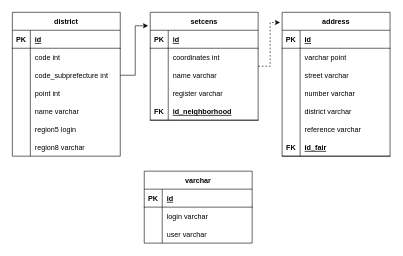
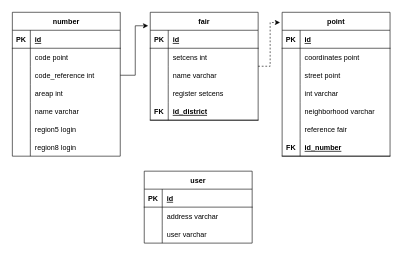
- <mxCell id="41" value="district" style="shape=table;startSize=30;container=1;collapsible=1;childLayout=tableLayout;fixedRows=1;rowLines=0;fontStyle=1;align=center;resizeLast=1;" parent="1" vertex="1"><mxGeometry x="20" y="20" width="180" height="240" as="geometry" /></mxCell>
+ <mxCell id="41" value="number" style="shape=table;startSize=30;container=1;collapsible=1;childLayout=tableLayout;fixedRows=1;rowLines=0;fontStyle=1;align=center;resizeLast=1;" parent="1" vertex="1"><mxGeometry x="20" y="20" width="180" height="240" as="geometry" /></mxCell>
- <mxCell id="3" value="setcens" style="shape=table;startSize=30;container=1;collapsible=1;childLayout=tableLayout;fixedRows=1;rowLines=0;fontStyle=1;align=center;resizeLast=1;" parent="1" vertex="1"><mxGeometry x="250" y="20" width="180" height="180" as="geometry" /></mxCell>
+ <mxCell id="3" value="fair" style="shape=table;startSize=30;container=1;collapsible=1;childLayout=tableLayout;fixedRows=1;rowLines=0;fontStyle=1;align=center;resizeLast=1;" parent="1" vertex="1"><mxGeometry x="250" y="20" width="180" height="180" as="geometry" /></mxCell>
- <mxCell id="19" value="address" style="shape=table;startSize=30;container=1;collapsible=1;childLayout=tableLayout;fixedRows=1;rowLines=0;fontStyle=1;align=center;resizeLast=1;" parent="1" vertex="1"><mxGeometry x="470" y="20" width="180" height="240" as="geometry" /></mxCell>
+ <mxCell id="19" value="point" style="shape=table;startSize=30;container=1;collapsible=1;childLayout=tableLayout;fixedRows=1;rowLines=0;fontStyle=1;align=center;resizeLast=1;" parent="1" vertex="1"><mxGeometry x="470" y="20" width="180" height="240" as="geometry" /></mxCell>
- <mxCell id="47" value="code int" style="shape=partialRectangle;connectable=0;fillColor=none;top=0;left=0;bottom=0;right=0;align=left;spacingLeft=6;overflow=hidden;" parent="45" vertex="1"><mxGeometry x="30" width="150" height="30" as="geometry"><mxRectangle width="150" height="30" as="alternateBounds" /></mxGeometry></mxCell>
+ <mxCell id="47" value="code point" style="shape=partialRectangle;connectable=0;fillColor=none;top=0;left=0;bottom=0;right=0;align=left;spacingLeft=6;overflow=hidden;" parent="45" vertex="1"><mxGeometry x="30" width="150" height="30" as="geometry"><mxRectangle width="150" height="30" as="alternateBounds" /></mxGeometry></mxCell>
- <mxCell id="9" value="coordinates int" style="shape=partialRectangle;connectable=0;fillColor=none;top=0;left=0;bottom=0;right=0;align=left;spacingLeft=6;overflow=hidden;" parent="7" vertex="1"><mxGeometry x="30" width="150" height="30" as="geometry"><mxRectangle width="150" height="30" as="alternateBounds" /></mxGeometry></mxCell>
+ <mxCell id="9" value="setcens int" style="shape=partialRectangle;connectable=0;fillColor=none;top=0;left=0;bottom=0;right=0;align=left;spacingLeft=6;overflow=hidden;" parent="7" vertex="1"><mxGeometry x="30" width="150" height="30" as="geometry"><mxRectangle width="150" height="30" as="alternateBounds" /></mxGeometry></mxCell>
- <mxCell id="25" value="varchar point" style="shape=partialRectangle;connectable=0;fillColor=none;top=0;left=0;bottom=0;right=0;align=left;spacingLeft=6;overflow=hidden;" parent="23" vertex="1"><mxGeometry x="30" width="150" height="30" as="geometry"><mxRectangle width="150" height="30" as="alternateBounds" /></mxGeometry></mxCell>
+ <mxCell id="25" value="coordinates point" style="shape=partialRectangle;connectable=0;fillColor=none;top=0;left=0;bottom=0;right=0;align=left;spacingLeft=6;overflow=hidden;" parent="23" vertex="1"><mxGeometry x="30" width="150" height="30" as="geometry"><mxRectangle width="150" height="30" as="alternateBounds" /></mxGeometry></mxCell>
- <mxCell id="50" value="code_subprefecture int" style="shape=partialRectangle;connectable=0;fillColor=none;top=0;left=0;bottom=0;right=0;align=left;spacingLeft=6;overflow=hidden;" parent="48" vertex="1"><mxGeometry x="30" width="150" height="30" as="geometry"><mxRectangle width="150" height="30" as="alternateBounds" /></mxGeometry></mxCell>
+ <mxCell id="50" value="code_reference int" style="shape=partialRectangle;connectable=0;fillColor=none;top=0;left=0;bottom=0;right=0;align=left;spacingLeft=6;overflow=hidden;" parent="48" vertex="1"><mxGeometry x="30" width="150" height="30" as="geometry"><mxRectangle width="150" height="30" as="alternateBounds" /></mxGeometry></mxCell>
- <mxCell id="28" value="street varchar" style="shape=partialRectangle;connectable=0;fillColor=none;top=0;left=0;bottom=0;right=0;align=left;spacingLeft=6;overflow=hidden;" parent="26" vertex="1"><mxGeometry x="30" width="150" height="30" as="geometry"><mxRectangle width="150" height="30" as="alternateBounds" /></mxGeometry></mxCell>
+ <mxCell id="28" value="street point" style="shape=partialRectangle;connectable=0;fillColor=none;top=0;left=0;bottom=0;right=0;align=left;spacingLeft=6;overflow=hidden;" parent="26" vertex="1"><mxGeometry x="30" width="150" height="30" as="geometry"><mxRectangle width="150" height="30" as="alternateBounds" /></mxGeometry></mxCell>
- <mxCell id="53" value="point int" style="shape=partialRectangle;connectable=0;fillColor=none;top=0;left=0;bottom=0;right=0;align=left;spacingLeft=6;overflow=hidden;" parent="51" vertex="1"><mxGeometry x="30" width="150" height="30" as="geometry"><mxRectangle width="150" height="30" as="alternateBounds" /></mxGeometry></mxCell>
+ <mxCell id="53" value="areap int" style="shape=partialRectangle;connectable=0;fillColor=none;top=0;left=0;bottom=0;right=0;align=left;spacingLeft=6;overflow=hidden;" parent="51" vertex="1"><mxGeometry x="30" width="150" height="30" as="geometry"><mxRectangle width="150" height="30" as="alternateBounds" /></mxGeometry></mxCell>
- <mxCell id="15" value="register varchar" style="shape=partialRectangle;connectable=0;fillColor=none;top=0;left=0;bottom=0;right=0;align=left;spacingLeft=6;overflow=hidden;" parent="13" vertex="1"><mxGeometry x="30" width="150" height="30" as="geometry"><mxRectangle width="150" height="30" as="alternateBounds" /></mxGeometry></mxCell>
+ <mxCell id="15" value="register setcens" style="shape=partialRectangle;connectable=0;fillColor=none;top=0;left=0;bottom=0;right=0;align=left;spacingLeft=6;overflow=hidden;" parent="13" vertex="1"><mxGeometry x="30" width="150" height="30" as="geometry"><mxRectangle width="150" height="30" as="alternateBounds" /></mxGeometry></mxCell>
- <mxCell id="31" value="number varchar" style="shape=partialRectangle;connectable=0;fillColor=none;top=0;left=0;bottom=0;right=0;align=left;spacingLeft=6;overflow=hidden;" parent="29" vertex="1"><mxGeometry x="30" width="150" height="30" as="geometry"><mxRectangle width="150" height="30" as="alternateBounds" /></mxGeometry></mxCell>
+ <mxCell id="31" value="int varchar" style="shape=partialRectangle;connectable=0;fillColor=none;top=0;left=0;bottom=0;right=0;align=left;spacingLeft=6;overflow=hidden;" parent="29" vertex="1"><mxGeometry x="30" width="150" height="30" as="geometry"><mxRectangle width="150" height="30" as="alternateBounds" /></mxGeometry></mxCell>
- <mxCell id="18" value="id_neighborhood" style="shape=partialRectangle;connectable=0;fillColor=none;top=0;left=0;bottom=0;right=0;align=left;spacingLeft=6;fontStyle=5;overflow=hidden;" parent="16" vertex="1"><mxGeometry x="30" width="150" height="30" as="geometry"><mxRectangle width="150" height="30" as="alternateBounds" /></mxGeometry></mxCell>
+ <mxCell id="18" value="id_district" style="shape=partialRectangle;connectable=0;fillColor=none;top=0;left=0;bottom=0;right=0;align=left;spacingLeft=6;fontStyle=5;overflow=hidden;" parent="16" vertex="1"><mxGeometry x="30" width="150" height="30" as="geometry"><mxRectangle width="150" height="30" as="alternateBounds" /></mxGeometry></mxCell>
- <mxCell id="34" value="district varchar" style="shape=partialRectangle;connectable=0;fillColor=none;top=0;left=0;bottom=0;right=0;align=left;spacingLeft=6;overflow=hidden;" parent="32" vertex="1"><mxGeometry x="30" width="150" height="30" as="geometry"><mxRectangle width="150" height="30" as="alternateBounds" /></mxGeometry></mxCell>
+ <mxCell id="34" value="neighborhood varchar" style="shape=partialRectangle;connectable=0;fillColor=none;top=0;left=0;bottom=0;right=0;align=left;spacingLeft=6;overflow=hidden;" parent="32" vertex="1"><mxGeometry x="30" width="150" height="30" as="geometry"><mxRectangle width="150" height="30" as="alternateBounds" /></mxGeometry></mxCell>
- <mxCell id="37" value="reference varchar" style="shape=partialRectangle;connectable=0;fillColor=none;top=0;left=0;bottom=0;right=0;align=left;spacingLeft=6;overflow=hidden;" parent="35" vertex="1"><mxGeometry x="30" width="150" height="30" as="geometry"><mxRectangle width="150" height="30" as="alternateBounds" /></mxGeometry></mxCell>
+ <mxCell id="37" value="reference fair" style="shape=partialRectangle;connectable=0;fillColor=none;top=0;left=0;bottom=0;right=0;align=left;spacingLeft=6;overflow=hidden;" parent="35" vertex="1"><mxGeometry x="30" width="150" height="30" as="geometry"><mxRectangle width="150" height="30" as="alternateBounds" /></mxGeometry></mxCell>
- <mxCell id="62" value="region8 varchar" style="shape=partialRectangle;connectable=0;fillColor=none;top=0;left=0;bottom=0;right=0;align=left;spacingLeft=6;overflow=hidden;" parent="60" vertex="1"><mxGeometry x="30" width="150" height="30" as="geometry"><mxRectangle width="150" height="30" as="alternateBounds" /></mxGeometry></mxCell>
+ <mxCell id="62" value="region8 login" style="shape=partialRectangle;connectable=0;fillColor=none;top=0;left=0;bottom=0;right=0;align=left;spacingLeft=6;overflow=hidden;" parent="60" vertex="1"><mxGeometry x="30" width="150" height="30" as="geometry"><mxRectangle width="150" height="30" as="alternateBounds" /></mxGeometry></mxCell>
- <mxCell id="40" value="id_fair" style="shape=partialRectangle;connectable=0;fillColor=none;top=0;left=0;bottom=0;right=0;align=left;spacingLeft=6;fontStyle=5;overflow=hidden;" parent="38" vertex="1"><mxGeometry x="30" width="150" height="30" as="geometry"><mxRectangle width="150" height="30" as="alternateBounds" /></mxGeometry></mxCell>
+ <mxCell id="40" value="id_number" style="shape=partialRectangle;connectable=0;fillColor=none;top=0;left=0;bottom=0;right=0;align=left;spacingLeft=6;fontStyle=5;overflow=hidden;" parent="38" vertex="1"><mxGeometry x="30" width="150" height="30" as="geometry"><mxRectangle width="150" height="30" as="alternateBounds" /></mxGeometry></mxCell>
- <mxCell id="63" value="varchar" style="shape=table;startSize=30;container=1;collapsible=1;childLayout=tableLayout;fixedRows=1;rowLines=0;fontStyle=1;align=center;resizeLast=1;" parent="1" vertex="1"><mxGeometry x="240" y="285" width="180" height="120" as="geometry" /></mxCell>
+ <mxCell id="63" value="user" style="shape=table;startSize=30;container=1;collapsible=1;childLayout=tableLayout;fixedRows=1;rowLines=0;fontStyle=1;align=center;resizeLast=1;" parent="1" vertex="1"><mxGeometry x="240" y="285" width="180" height="120" as="geometry" /></mxCell>
- <mxCell id="69" value="login varchar" style="shape=partialRectangle;connectable=0;fillColor=none;top=0;left=0;bottom=0;right=0;align=left;spacingLeft=6;overflow=hidden;" parent="67" vertex="1"><mxGeometry x="30" width="150" height="30" as="geometry"><mxRectangle width="150" height="30" as="alternateBounds" /></mxGeometry></mxCell>
+ <mxCell id="69" value="address varchar" style="shape=partialRectangle;connectable=0;fillColor=none;top=0;left=0;bottom=0;right=0;align=left;spacingLeft=6;overflow=hidden;" parent="67" vertex="1"><mxGeometry x="30" width="150" height="30" as="geometry"><mxRectangle width="150" height="30" as="alternateBounds" /></mxGeometry></mxCell>
